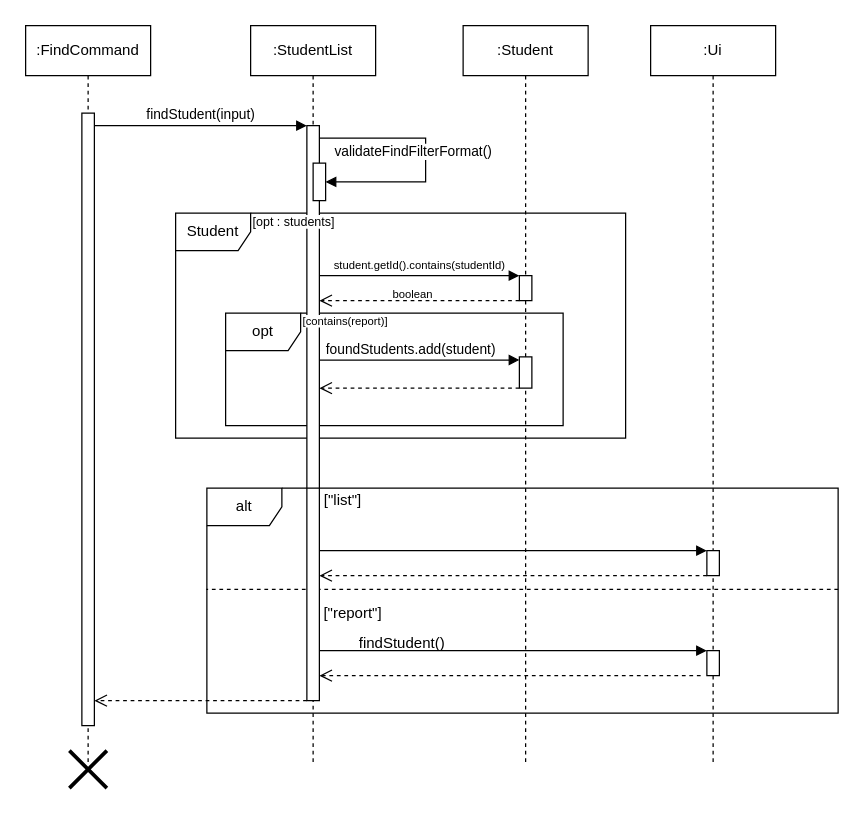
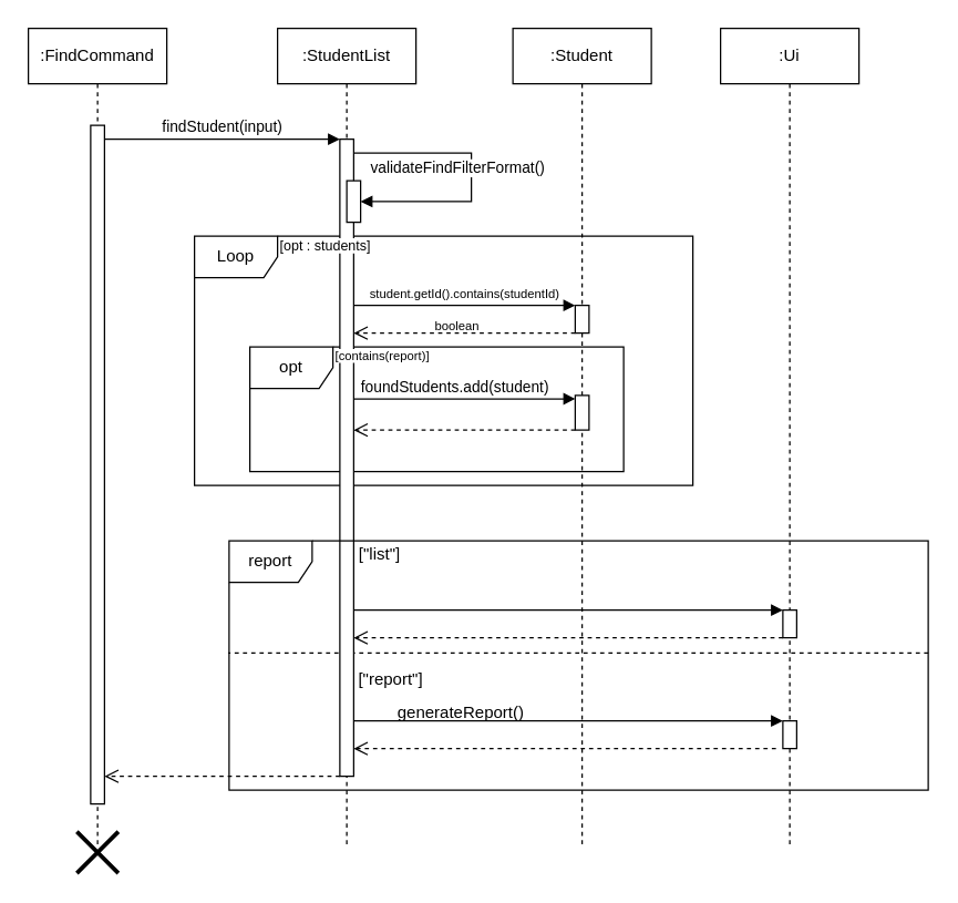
- <mxCell id="4" value="Student" style="shape=umlFrame;whiteSpace=wrap;html=1;pointerEvents=0;" parent="1" vertex="1"><mxGeometry x="140" y="170" width="360" height="180" as="geometry" /></mxCell>
+ <mxCell id="4" value="Loop" style="shape=umlFrame;whiteSpace=wrap;html=1;pointerEvents=0;" parent="1" vertex="1"><mxGeometry x="140" y="170" width="360" height="180" as="geometry" /></mxCell>
- <mxCell id="24" value="alt" style="shape=umlFrame;whiteSpace=wrap;html=1;pointerEvents=0;" parent="1" vertex="1"><mxGeometry x="165" y="390" width="505" height="180" as="geometry" /></mxCell>
+ <mxCell id="24" value="report" style="shape=umlFrame;whiteSpace=wrap;html=1;pointerEvents=0;" parent="1" vertex="1"><mxGeometry x="165" y="390" width="505" height="180" as="geometry" /></mxCell>
- <mxCell id="31" value="&lt;div style=&quot;text-align: center;&quot;&gt;&lt;span style=&quot;background-color: initial;&quot;&gt;findStudent()&lt;/span&gt;&lt;/div&gt;" style="text;whiteSpace=wrap;html=1;" parent="1" vertex="1"><mxGeometry x="285" y="500" width="120" height="40" as="geometry" /></mxCell>
+ <mxCell id="31" value="&lt;div style=&quot;text-align: center;&quot;&gt;&lt;span style=&quot;background-color: initial;&quot;&gt;generateReport()&lt;/span&gt;&lt;/div&gt;" style="text;whiteSpace=wrap;html=1;" parent="1" vertex="1"><mxGeometry x="285" y="500" width="120" height="40" as="geometry" /></mxCell>
